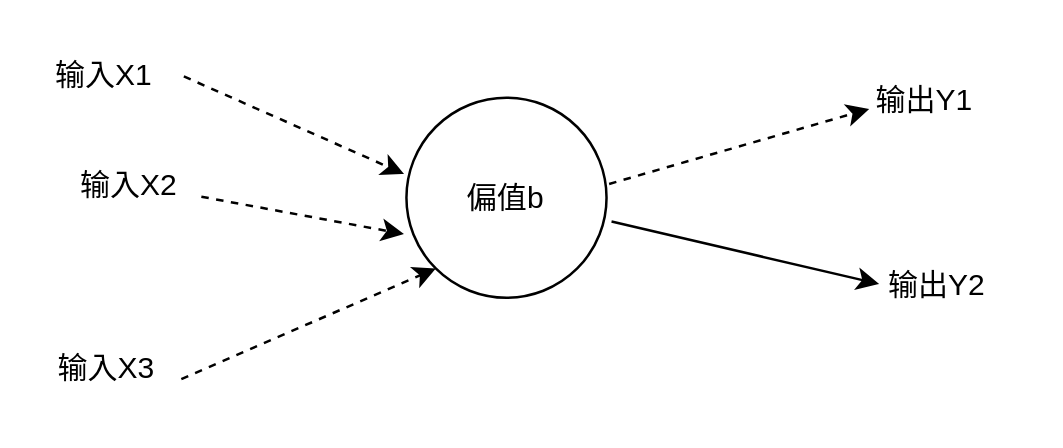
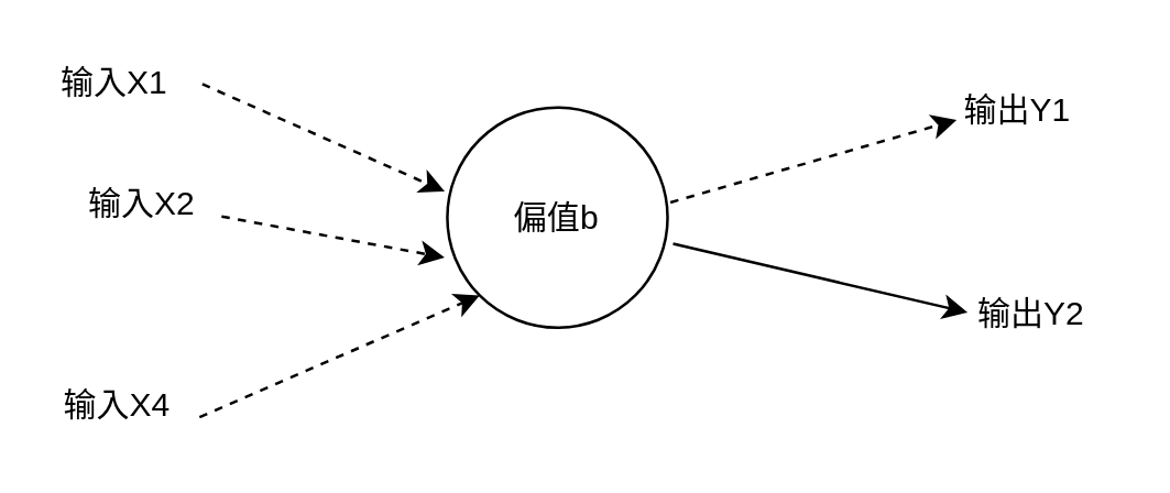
- <mxCell id="4" value="输入X3" style="text;html=1;resizable=0;points=[];autosize=1;align=left;verticalAlign=top;spacingTop=-4;" vertex="1" parent="1"><mxGeometry x="21" y="137" width="50" height="20" as="geometry" /></mxCell>
+ <mxCell id="4" value="输入X4" style="text;html=1;resizable=0;points=[];autosize=1;align=left;verticalAlign=top;spacingTop=-4;" vertex="1" parent="1"><mxGeometry x="21" y="137" width="50" height="20" as="geometry" /></mxCell>
